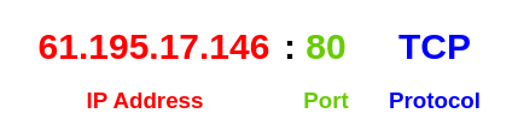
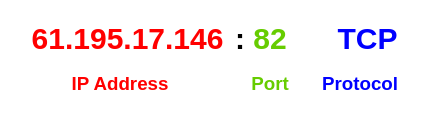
- <mxCell id="7" value="&lt;span style=&quot;font-family: &amp;#34;arial&amp;#34; , sans-serif ; font-style: normal ; letter-spacing: normal ; text-align: left ; text-indent: 0px ; text-transform: none ; word-spacing: 0px ; display: inline ; float: none&quot;&gt;&lt;font style=&quot;font-size: 40px&quot;&gt;&lt;font color=&quot;#66cc00&quot;&gt;80&lt;/font&gt;&lt;/font&gt;&lt;/span&gt;" style="text;html=1;strokeColor=none;fillColor=none;align=center;verticalAlign=middle;whiteSpace=wrap;rounded=0;labelBackgroundColor=none;fontColor=#000000;fontStyle=1" vertex="1" parent="1"><mxGeometry x="310" y="20" width="100" height="60" as="geometry" /></mxCell>
+ <mxCell id="7" value="&lt;span style=&quot;font-family: &amp;#34;arial&amp;#34; , sans-serif ; font-style: normal ; letter-spacing: normal ; text-align: left ; text-indent: 0px ; text-transform: none ; word-spacing: 0px ; display: inline ; float: none&quot;&gt;&lt;font style=&quot;font-size: 40px&quot;&gt;&lt;font color=&quot;#66cc00&quot;&gt;82&lt;/font&gt;&lt;/font&gt;&lt;/span&gt;" style="text;html=1;strokeColor=none;fillColor=none;align=center;verticalAlign=middle;whiteSpace=wrap;rounded=0;labelBackgroundColor=none;fontColor=#000000;fontStyle=1" vertex="1" parent="1"><mxGeometry x="310" y="20" width="100" height="60" as="geometry" /></mxCell>
- <mxCell id="6" value="&lt;span style=&quot;font-family: &amp;#34;arial&amp;#34; , sans-serif ; font-style: normal ; letter-spacing: normal ; text-align: left ; text-indent: 0px ; text-transform: none ; word-spacing: 0px ; display: inline ; float: none&quot;&gt;&lt;font style=&quot;font-size: 40px&quot;&gt;&lt;font color=&quot;#0000ff&quot;&gt;TCP&lt;/font&gt;&lt;/font&gt;&lt;/span&gt;" style="text;html=1;strokeColor=none;fillColor=none;align=center;verticalAlign=middle;whiteSpace=wrap;rounded=0;labelBackgroundColor=none;fontColor=#000000;fontStyle=1" vertex="1" parent="1"><mxGeometry x="410" y="20" width="140" height="60" as="geometry" /></mxCell>
+ <mxCell id="6" value="&lt;span style=&quot;font-family: &amp;#34;arial&amp;#34; , sans-serif ; font-style: normal ; letter-spacing: normal ; text-align: left ; text-indent: 0px ; text-transform: none ; word-spacing: 0px ; display: inline ; float: none&quot;&gt;&lt;font style=&quot;font-size: 40px&quot;&gt;&lt;font color=&quot;#0000ff&quot;&gt;TCP&lt;/font&gt;&lt;/font&gt;&lt;/span&gt;" style="text;html=1;strokeColor=none;fillColor=none;align=center;verticalAlign=middle;whiteSpace=wrap;rounded=0;labelBackgroundColor=none;fontColor=#000000;fontStyle=1" vertex="1" parent="1"><mxGeometry x="420" y="20" width="140" height="60" as="geometry" /></mxCell>
